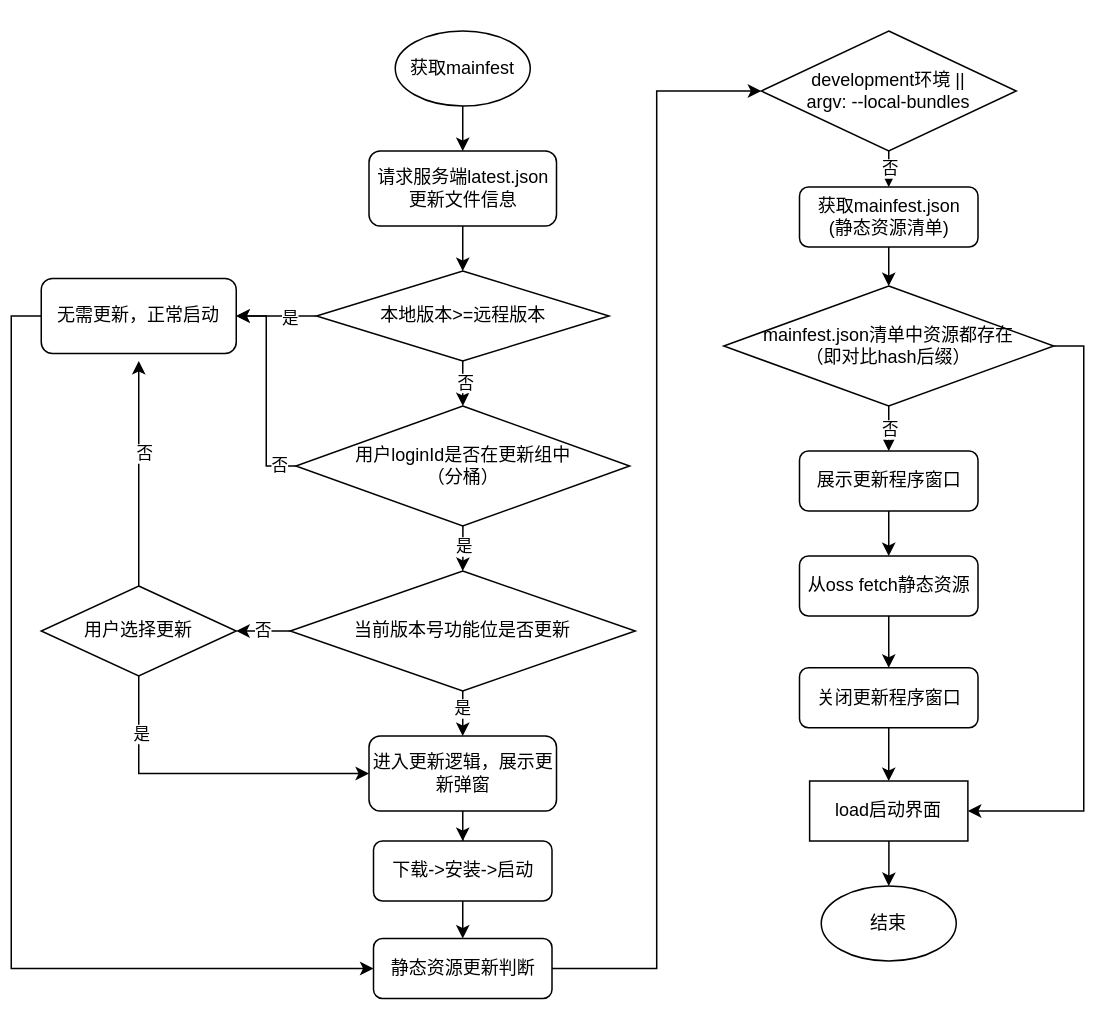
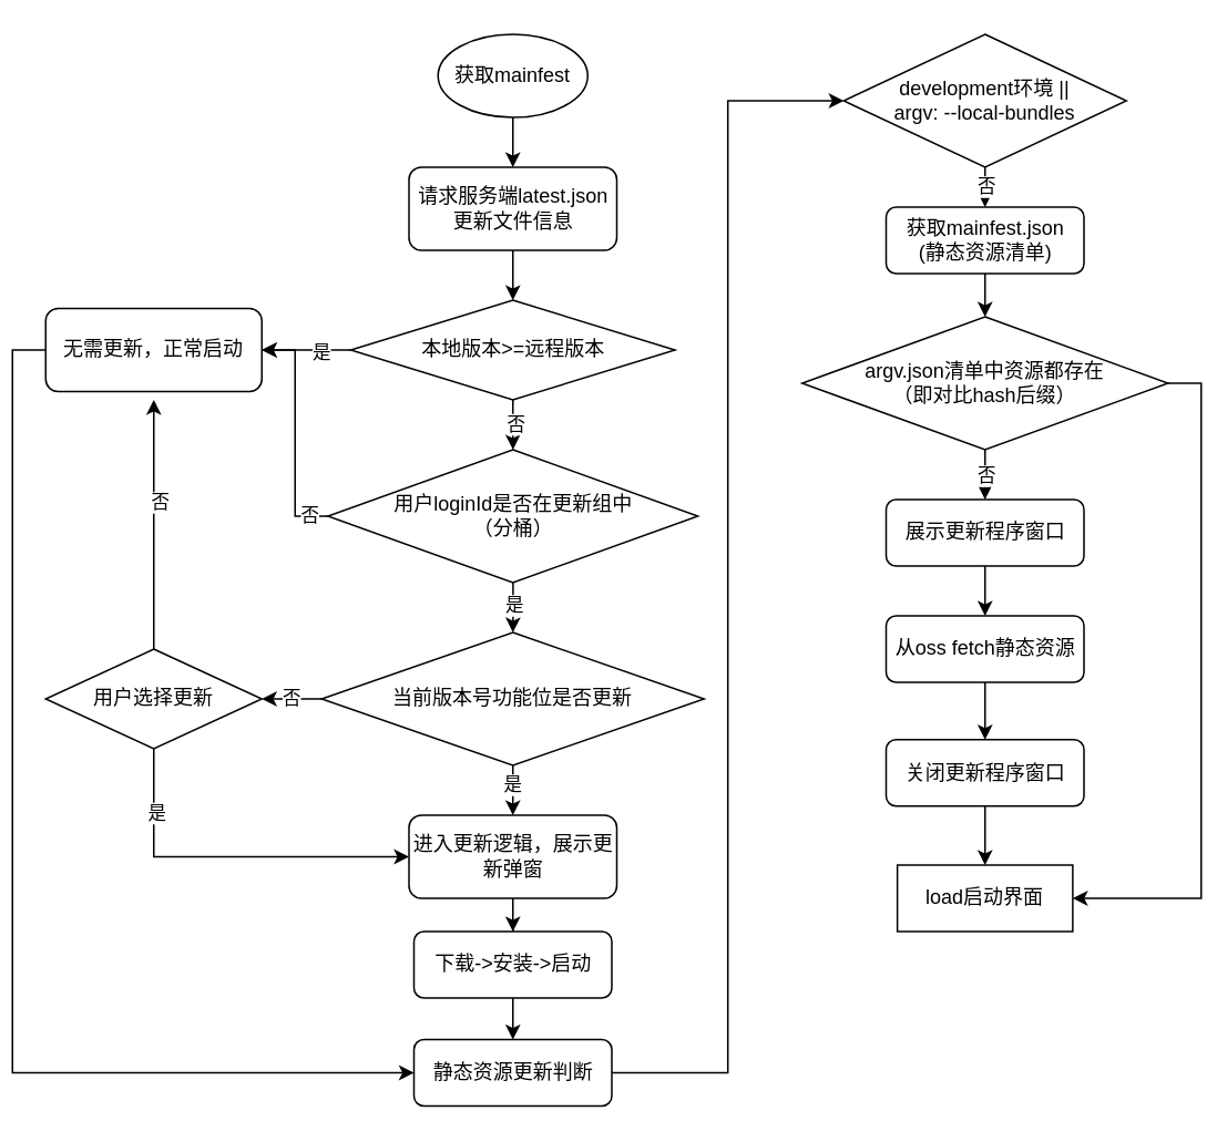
- <mxCell id="41" value="mainfest.json清单中资源都存在&lt;br&gt;（即对比hash后缀）" style="rhombus;whiteSpace=wrap;html=1;" vertex="1" parent="1"><mxGeometry x="475" y="190" width="220" height="80" as="geometry" /></mxCell>
+ <mxCell id="41" value="argv.json清单中资源都存在&lt;br&gt;（即对比hash后缀）" style="rhombus;whiteSpace=wrap;html=1;" vertex="1" parent="1"><mxGeometry x="475" y="190" width="220" height="80" as="geometry" /></mxCell>
- <mxCell id="48" value="" style="edgeStyle=orthogonalEdgeStyle;rounded=0;orthogonalLoop=1;jettySize=auto;html=1;" edge="1" parent="1" source="49" target="50"><mxGeometry relative="1" as="geometry" /></mxCell>
- <mxCell id="50" value="结束" style="ellipse;whiteSpace=wrap;html=1;" vertex="1" parent="1"><mxGeometry x="540" y="590" width="90" height="50" as="geometry" /></mxCell>
